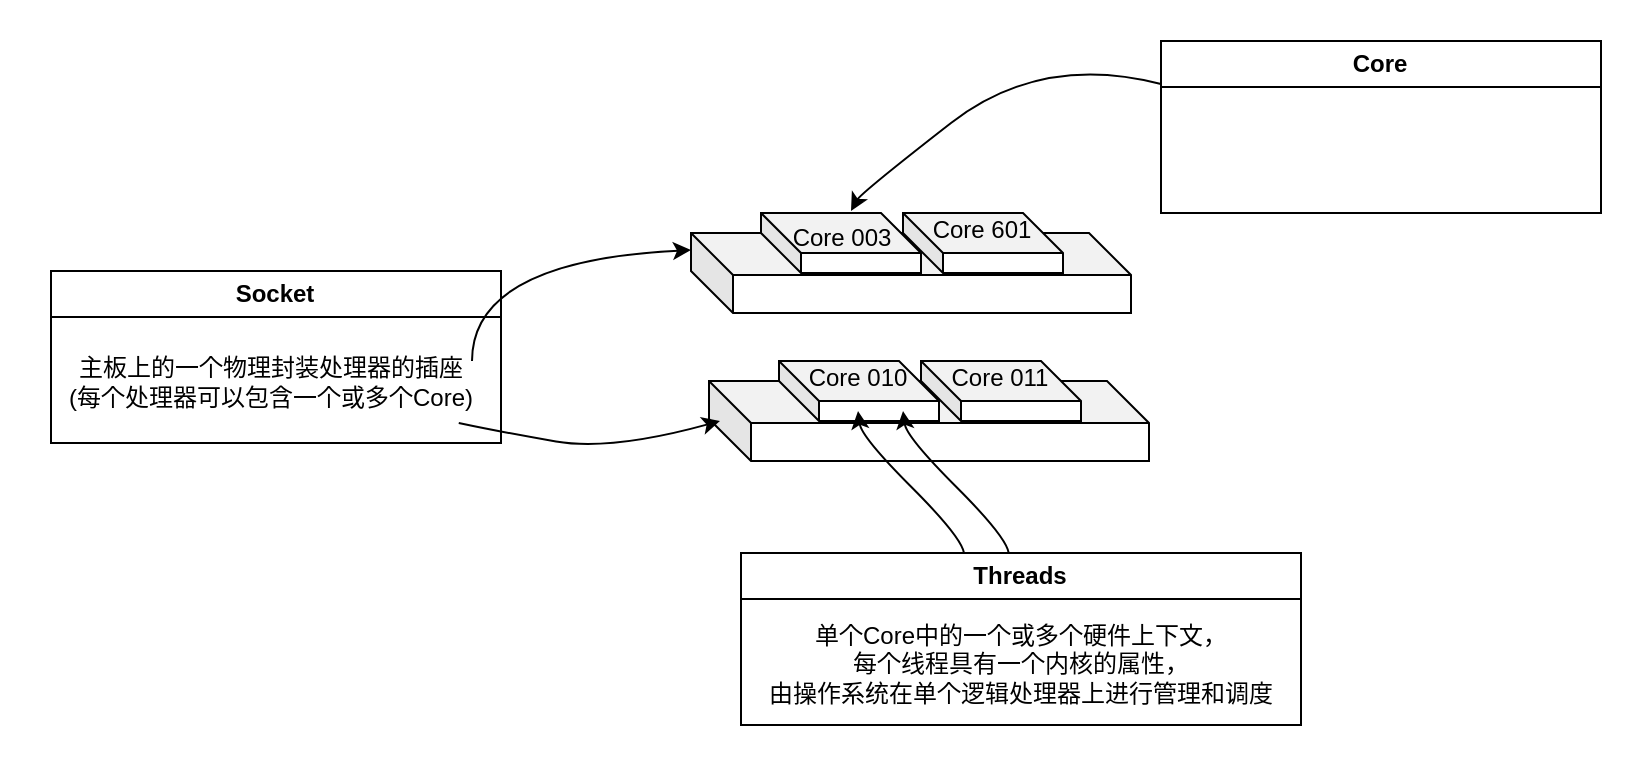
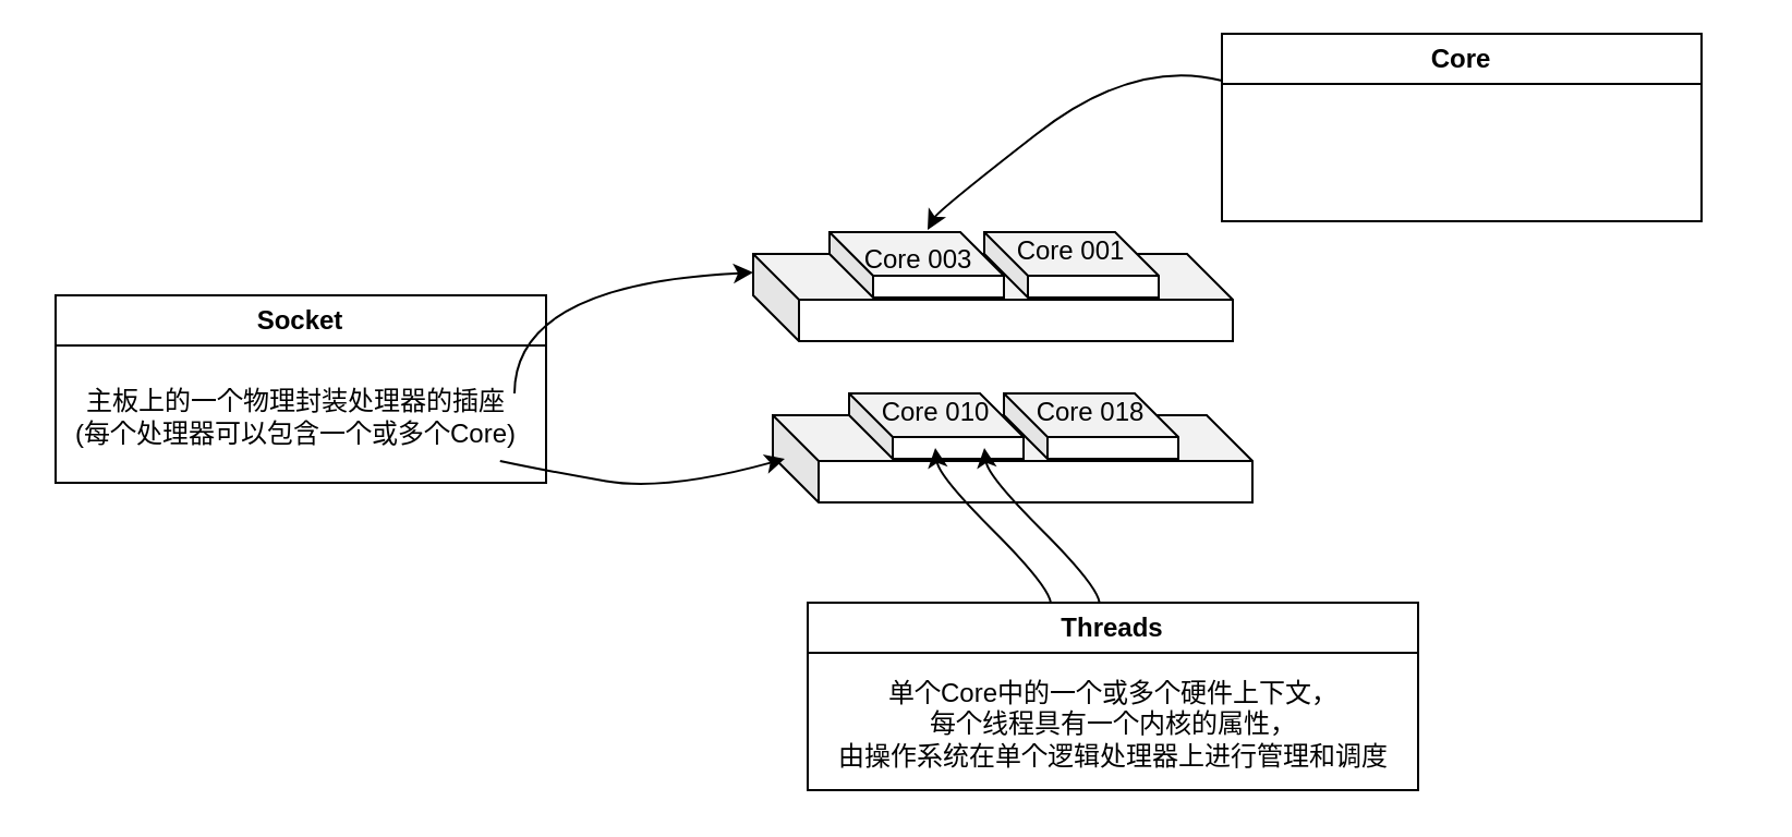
- <mxCell id="14" value="Core" style="swimlane;whiteSpace=wrap;html=1;" vertex="1" parent="1"><mxGeometry x="580" y="20" width="220" height="86" as="geometry" /></mxCell>
+ <mxCell id="14" value="Core" style="swimlane;whiteSpace=wrap;html=1;" vertex="1" parent="1"><mxGeometry x="560" y="15" width="220" height="86" as="geometry" /></mxCell>
- <mxCell id="6" value="Core 601" style="text;html=1;strokeColor=none;fillColor=none;align=center;verticalAlign=middle;whiteSpace=wrap;rounded=0;" vertex="1" parent="1"><mxGeometry x="441" y="94" width="100" height="42" as="geometry" /></mxCell>
+ <mxCell id="6" value="Core 001" style="text;html=1;strokeColor=none;fillColor=none;align=center;verticalAlign=middle;whiteSpace=wrap;rounded=0;" vertex="1" parent="1"><mxGeometry x="441" y="94" width="100" height="42" as="geometry" /></mxCell>
- <mxCell id="11" value="Core 011" style="text;html=1;strokeColor=none;fillColor=none;align=center;verticalAlign=middle;whiteSpace=wrap;rounded=0;" vertex="1" parent="1"><mxGeometry x="450" y="168" width="100" height="42" as="geometry" /></mxCell>
+ <mxCell id="11" value="Core 018" style="text;html=1;strokeColor=none;fillColor=none;align=center;verticalAlign=middle;whiteSpace=wrap;rounded=0;" vertex="1" parent="1"><mxGeometry x="450" y="168" width="100" height="42" as="geometry" /></mxCell>
